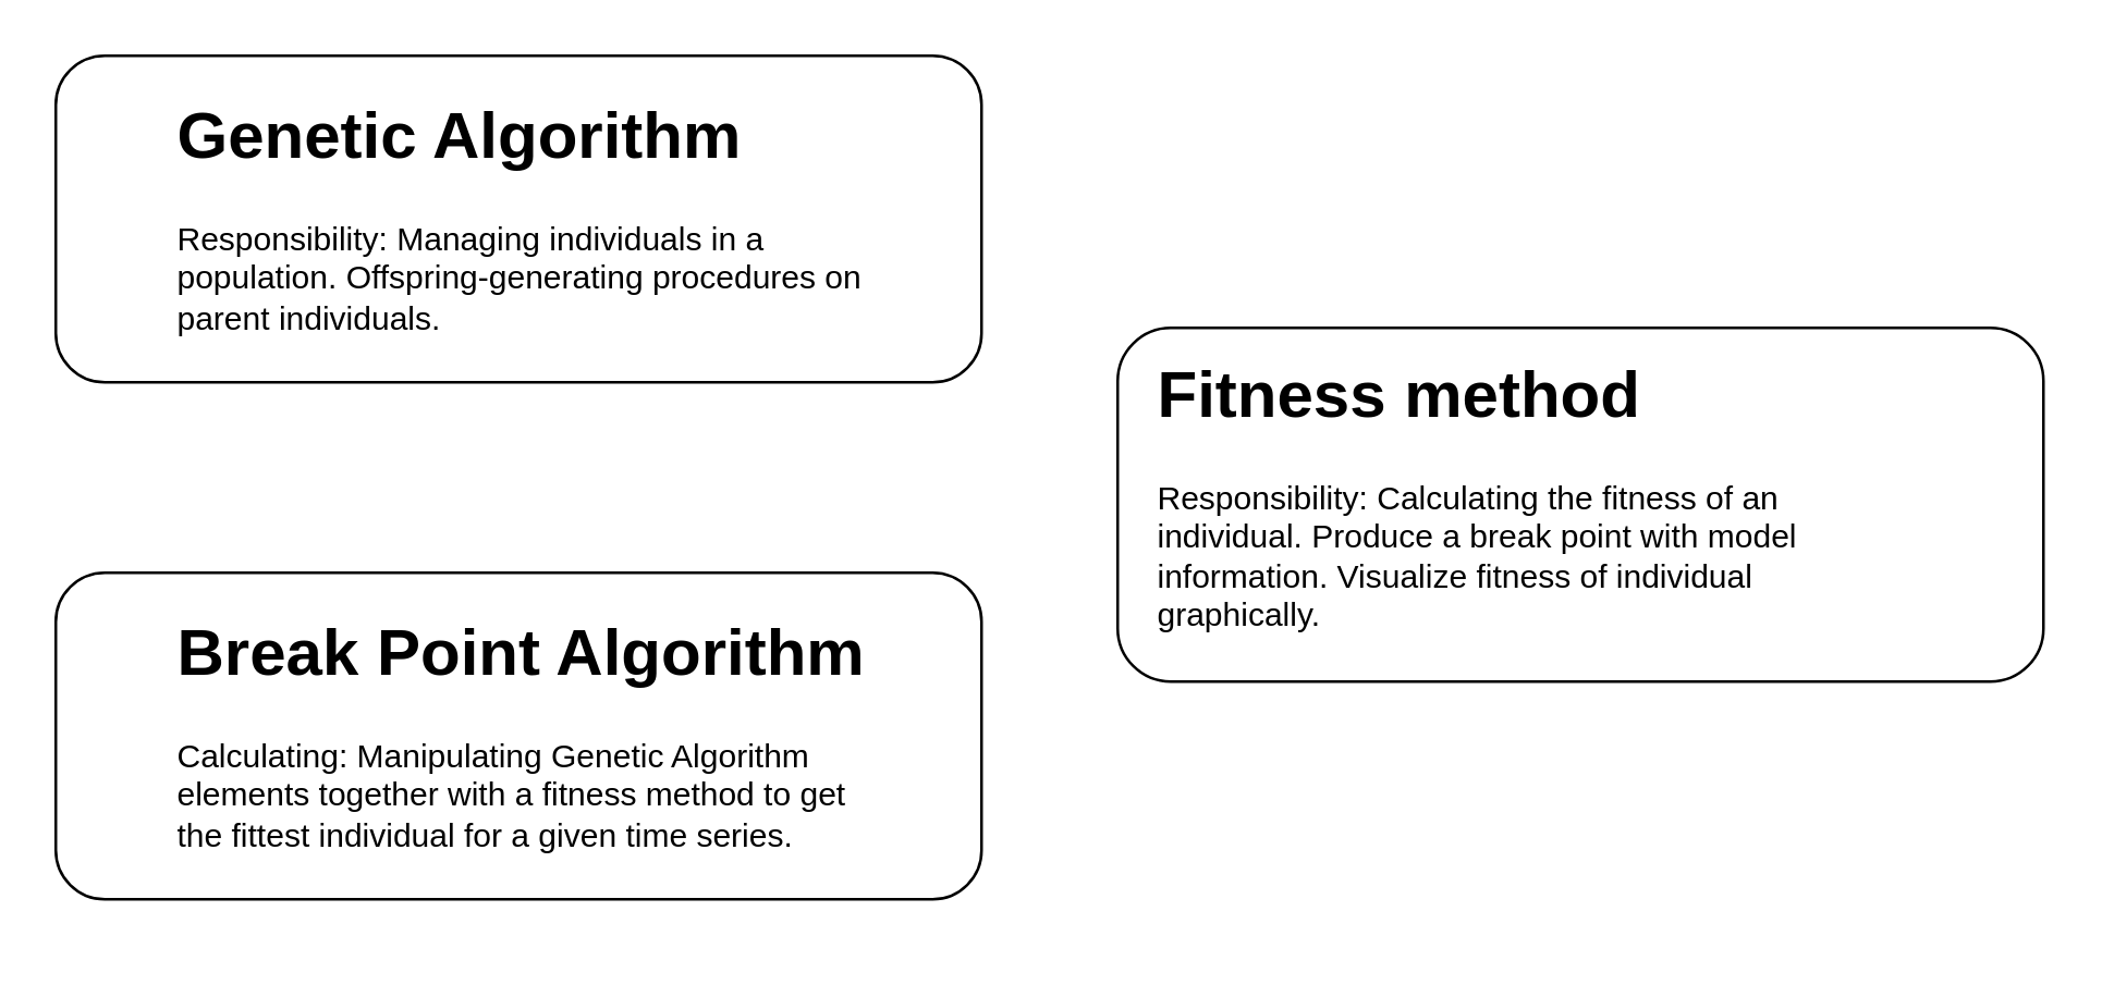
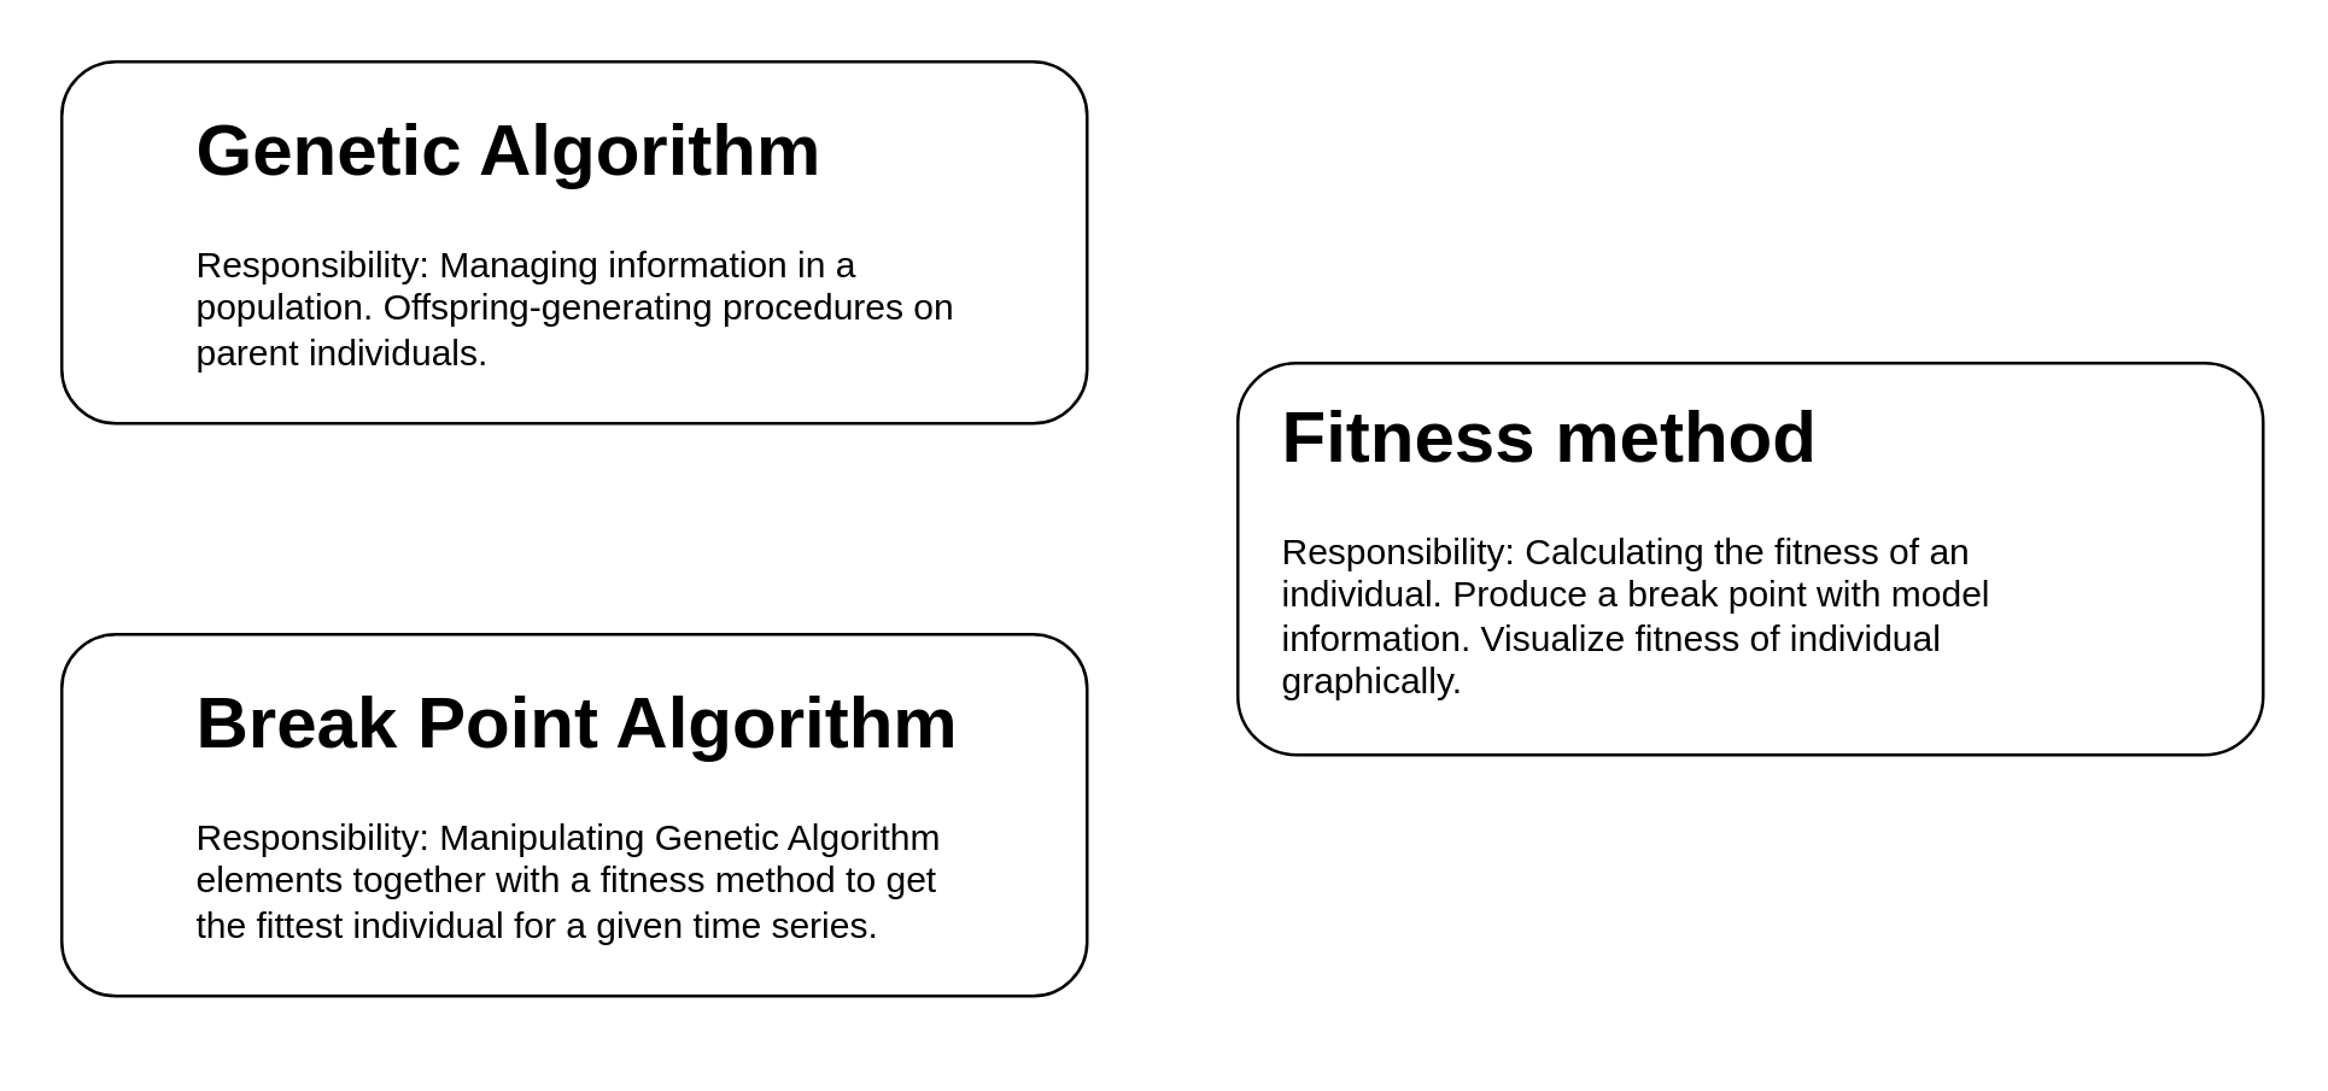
- <mxCell id="3" value="&lt;h1&gt;Genetic Algorithm&lt;br&gt;&lt;/h1&gt;Responsibility: Managing individuals in a population. Offspring-generating procedures on parent individuals. " style="text;html=1;strokeColor=none;fillColor=none;spacing=5;spacingTop=-20;whiteSpace=wrap;overflow=hidden;rounded=0;" vertex="1" parent="1"><mxGeometry x="60" y="30" width="270" height="120" as="geometry" /></mxCell>
+ <mxCell id="3" value="&lt;h1&gt;Genetic Algorithm&lt;br&gt;&lt;/h1&gt;Responsibility: Managing information in a population. Offspring-generating procedures on parent individuals. " style="text;html=1;strokeColor=none;fillColor=none;spacing=5;spacingTop=-20;whiteSpace=wrap;overflow=hidden;rounded=0;" vertex="1" parent="1"><mxGeometry x="60" y="30" width="270" height="120" as="geometry" /></mxCell>
- <mxCell id="5" value="&lt;h1&gt;Break Point Algorithm&lt;br&gt;&lt;/h1&gt;Calculating: Manipulating Genetic Algorithm elements together with a fitness method to get the fittest individual for a given time series. " style="text;html=1;strokeColor=none;fillColor=none;spacing=5;spacingTop=-20;whiteSpace=wrap;overflow=hidden;rounded=0;" vertex="1" parent="1"><mxGeometry x="60" y="220" width="270" height="120" as="geometry" /></mxCell>
+ <mxCell id="5" value="&lt;h1&gt;Break Point Algorithm&lt;br&gt;&lt;/h1&gt;Responsibility: Manipulating Genetic Algorithm elements together with a fitness method to get the fittest individual for a given time series. " style="text;html=1;strokeColor=none;fillColor=none;spacing=5;spacingTop=-20;whiteSpace=wrap;overflow=hidden;rounded=0;" vertex="1" parent="1"><mxGeometry x="60" y="220" width="270" height="120" as="geometry" /></mxCell>
